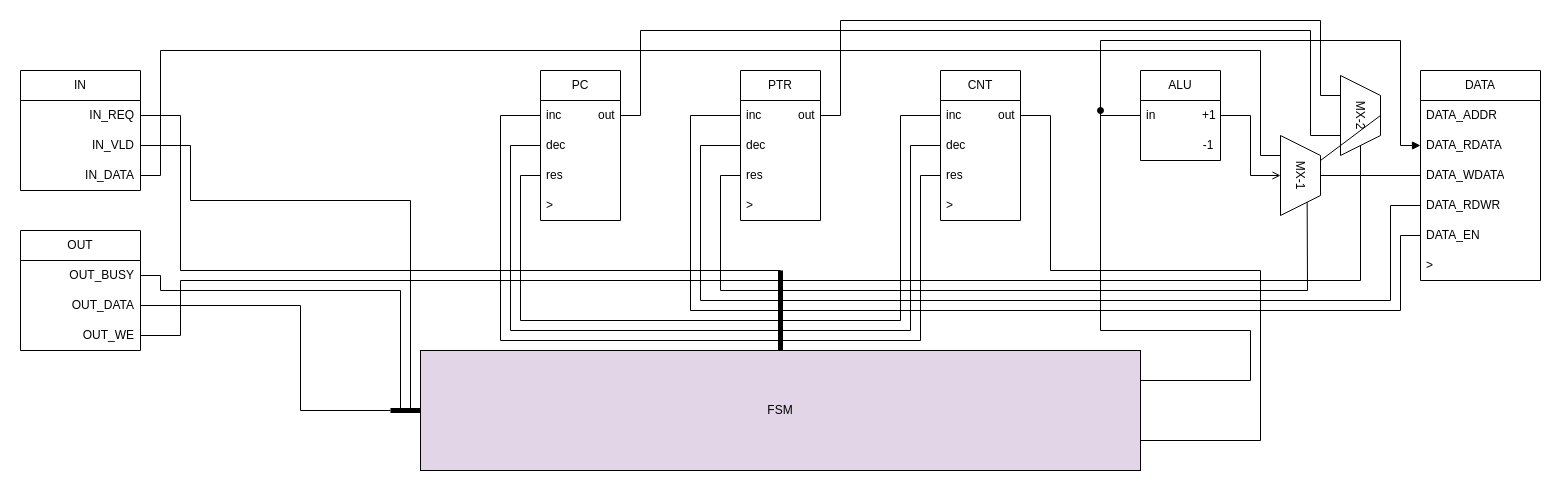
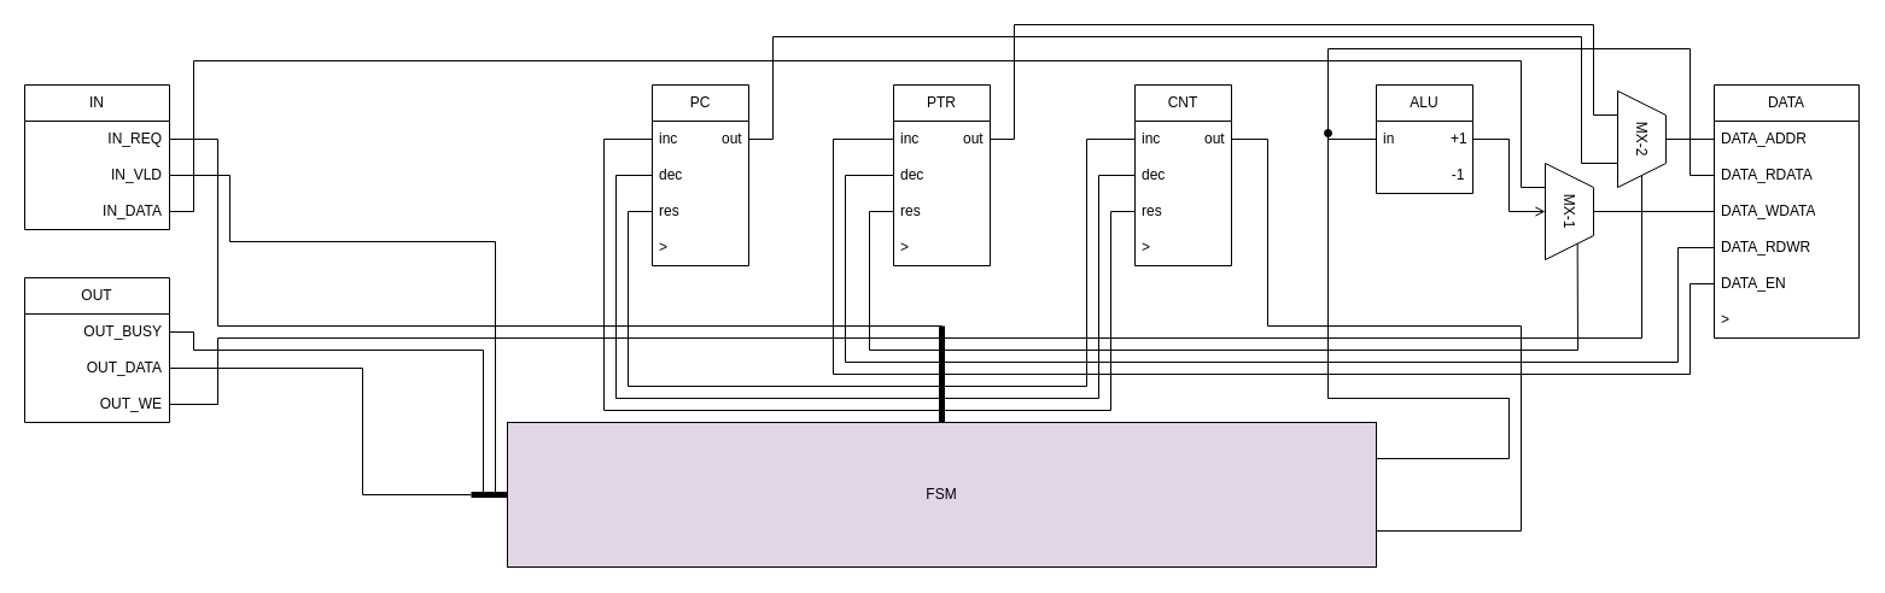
- <mxCell id="61" value="" style="endArrow=none;html=1;rounded=0;strokeWidth=1;exitX=0.5;exitY=0;exitDx=0;exitDy=0;" parent="1" source="60" target="50" edge="1"><mxGeometry width="50" height="50" relative="1" as="geometry"><mxPoint x="1490" y="30" as="sourcePoint" /><mxPoint x="1540" y="-20" as="targetPoint" /></mxGeometry></mxCell>
+ <mxCell id="61" value="" style="endArrow=none;html=1;rounded=0;strokeWidth=1;exitX=0.5;exitY=0;exitDx=0;exitDy=0;entryX=0;entryY=0.5;entryDx=0;entryDy=0;" parent="1" source="60" target="21" edge="1"><mxGeometry width="50" height="50" relative="1" as="geometry"><mxPoint x="1490" y="30" as="sourcePoint" /><mxPoint x="1540" y="-20" as="targetPoint" /></mxGeometry></mxCell>
- <mxCell id="55" value="" style="endArrow=block;html=1;rounded=0;strokeWidth=1;entryX=0;entryY=0.5;entryDx=0;entryDy=0;exitX=0;exitY=0.5;exitDx=0;exitDy=0;" parent="1" source="18" target="22" edge="1"><mxGeometry width="50" height="50" relative="1" as="geometry"><mxPoint x="1130" y="140" as="sourcePoint" /><mxPoint x="1150" y="210" as="targetPoint" /><Array as="points"><mxPoint x="1100" y="115" /><mxPoint x="1100" y="40" /><mxPoint x="1400" y="40" /><mxPoint x="1400" y="145" /></Array></mxGeometry></mxCell>
+ <mxCell id="55" value="" style="endArrow=none;html=1;rounded=0;strokeWidth=1;entryX=0;entryY=0.5;entryDx=0;entryDy=0;exitX=0;exitY=0.5;exitDx=0;exitDy=0;" parent="1" source="18" target="22" edge="1"><mxGeometry width="50" height="50" relative="1" as="geometry"><mxPoint x="1130" y="140" as="sourcePoint" /><mxPoint x="1150" y="210" as="targetPoint" /><Array as="points"><mxPoint x="1100" y="115" /><mxPoint x="1100" y="40" /><mxPoint x="1400" y="40" /><mxPoint x="1400" y="145" /></Array></mxGeometry></mxCell>
